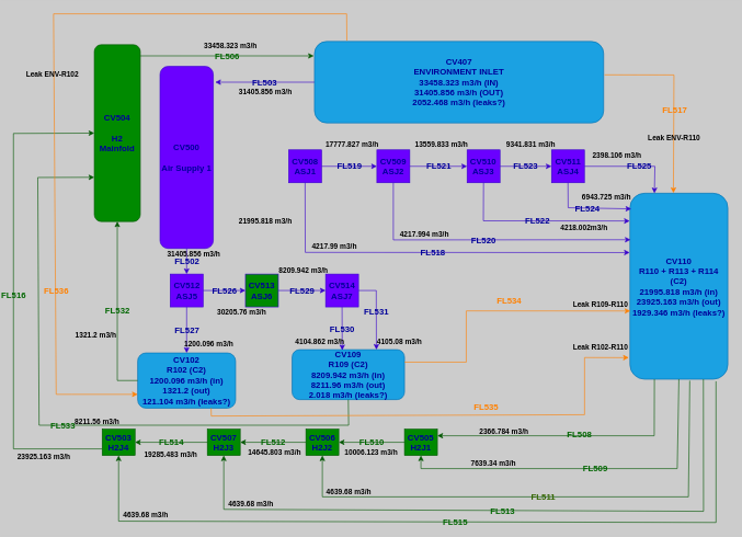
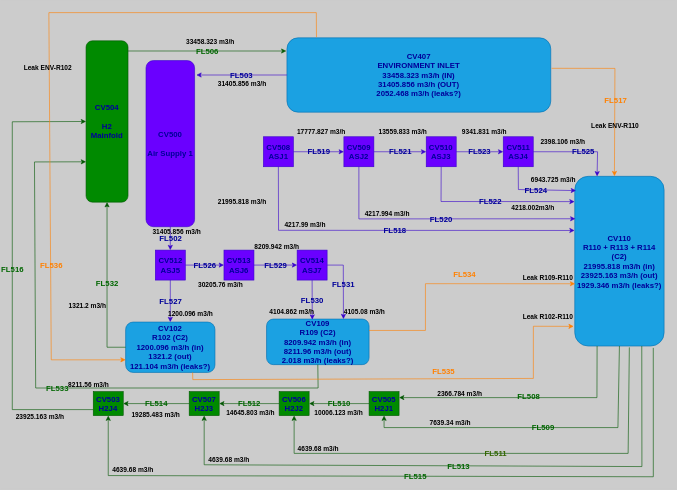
- <mxCell id="46" value="CV513&lt;br style=&quot;font-size: 13px;&quot;&gt;ASJ6" style="whiteSpace=wrap;aspect=fixed;fontSize=13;fillColor=#008a00;fontColor=#000099;strokeColor=#3700CC;align=center;html=1;labelBackgroundColor=none;fontStyle=1;" vertex="1" parent="1"><mxGeometry x="373" y="416" width="50" height="50" as="geometry" /></mxCell>
+ <mxCell id="46" value="CV513&lt;br style=&quot;font-size: 13px;&quot;&gt;ASJ6" style="whiteSpace=wrap;aspect=fixed;fontSize=13;fillColor=#6a00ff;fontColor=#000099;strokeColor=#3700CC;align=center;html=1;labelBackgroundColor=none;fontStyle=1" vertex="1" parent="1"><mxGeometry x="373" y="416" width="50" height="50" as="geometry" /></mxCell>
